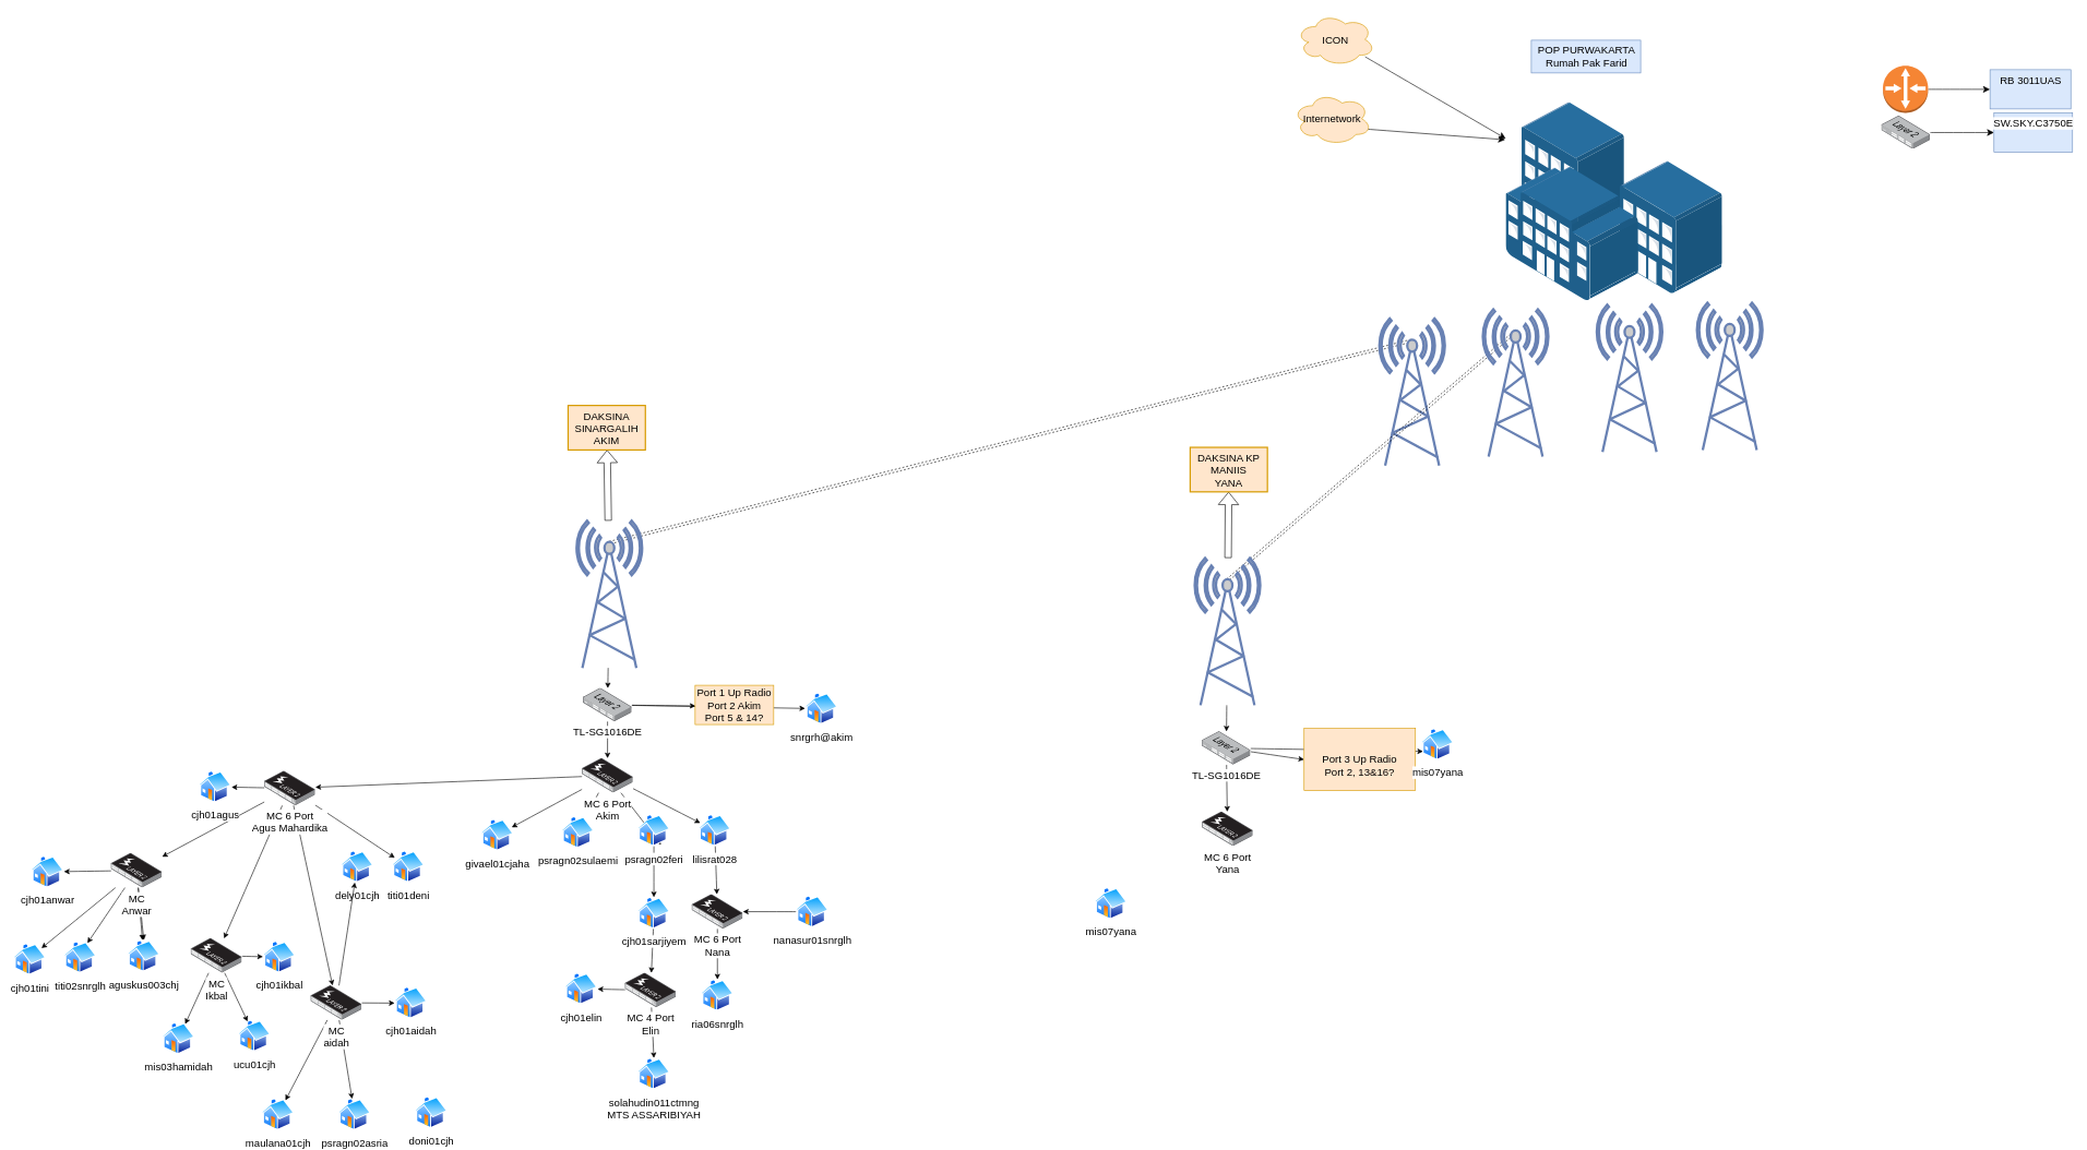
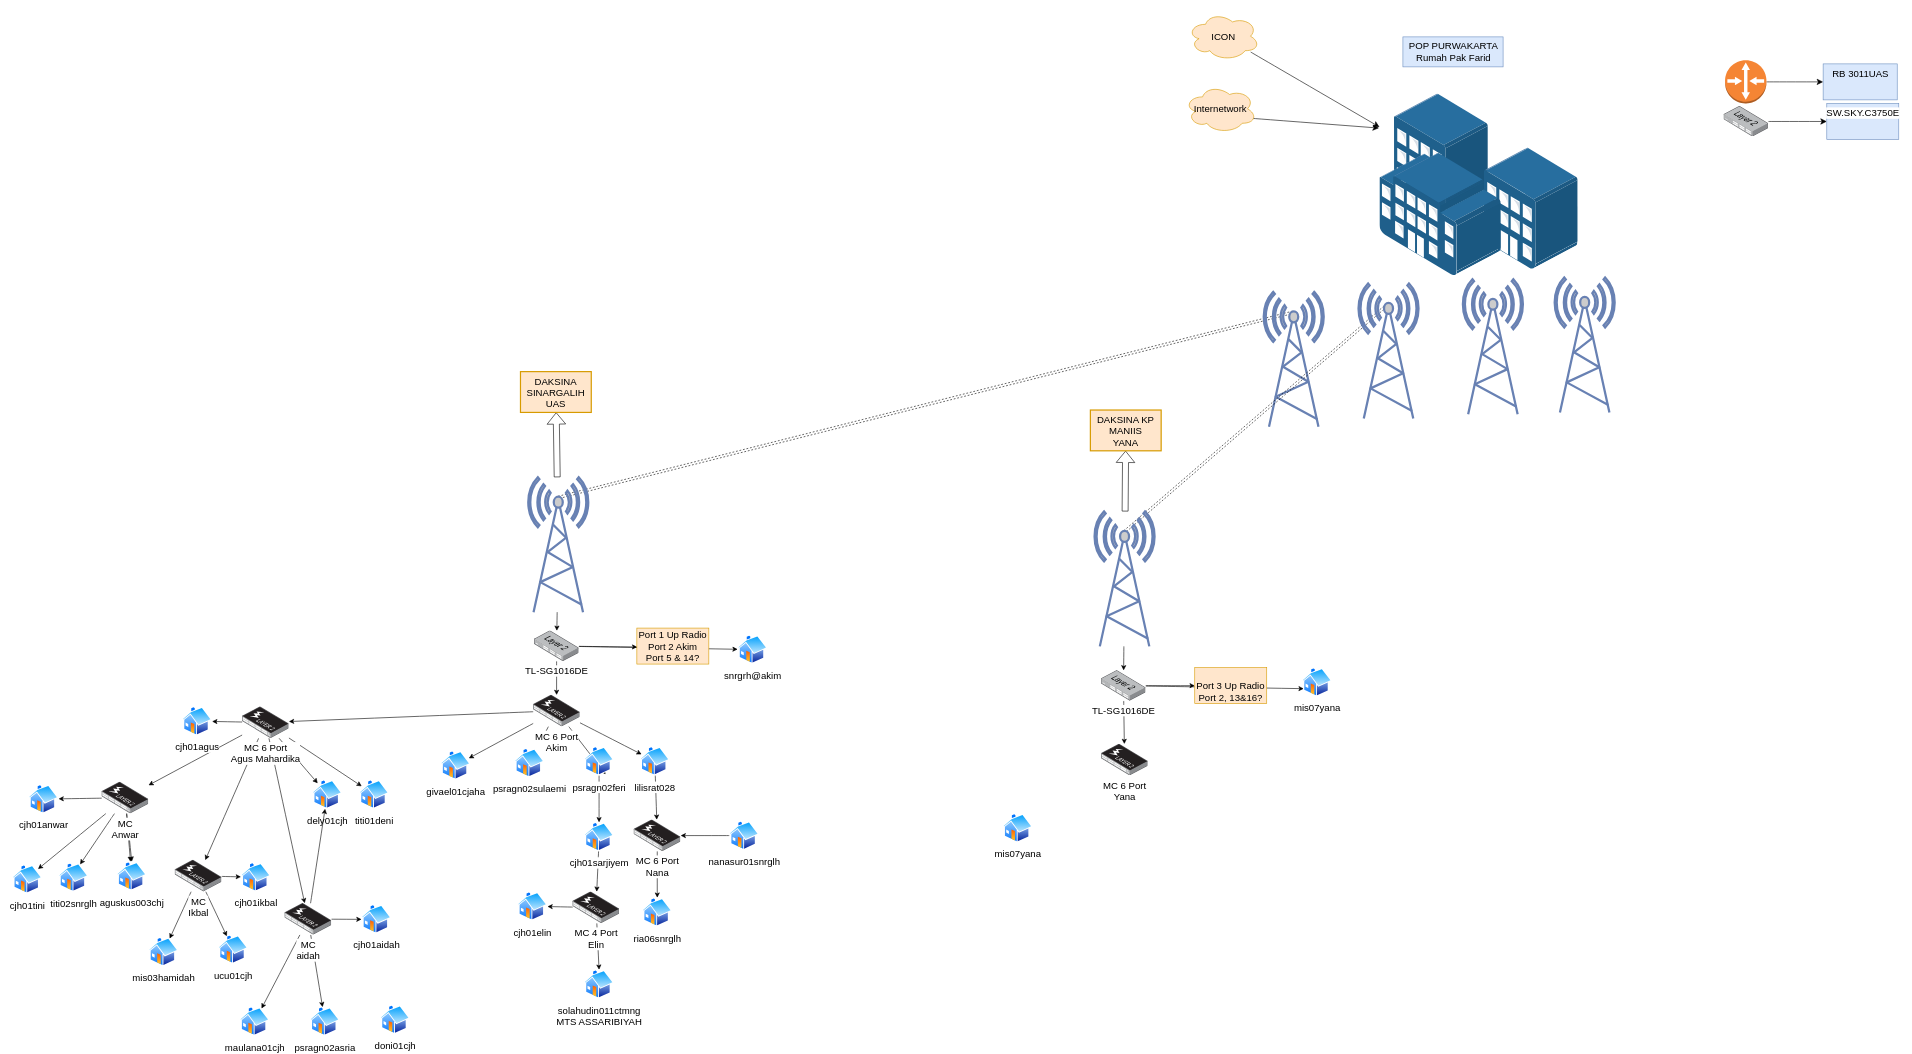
- <mxCell id="23" value="DAKSINA SINARGALIH&lt;br&gt;AKIM" style="whiteSpace=wrap;html=1;fontSize=16;verticalAlign=top;fillColor=#ffe6cc;strokeColor=#d79b00;gradientDirection=north;strokeWidth=2;" vertex="1" parent="1"><mxGeometry x="867" y="619" width="118" height="68" as="geometry" /></mxCell>
+ <mxCell id="23" value="DAKSINA SINARGALIH&lt;br&gt;UAS" style="whiteSpace=wrap;html=1;fontSize=16;verticalAlign=top;fillColor=#ffe6cc;strokeColor=#d79b00;gradientDirection=north;strokeWidth=2;" vertex="1" parent="1"><mxGeometry x="867" y="619" width="118" height="68" as="geometry" /></mxCell>
- <mxCell id="98" value="&lt;div&gt;&lt;br&gt;&lt;/div&gt;&lt;div&gt;Port 3 Up Radio&lt;/div&gt;Port 2, 13&amp;amp;16?" style="rounded=0;whiteSpace=wrap;html=1;fontSize=16;fillColor=#ffe6cc;strokeColor=#d79b00;" vertex="1" parent="1"><mxGeometry x="1991" y="1112.5" width="170" height="95" as="geometry" /></mxCell>
+ <mxCell id="98" value="&lt;div&gt;&lt;br&gt;&lt;/div&gt;&lt;div&gt;Port 3 Up Radio&lt;/div&gt;Port 2, 13&amp;amp;16?" style="rounded=0;whiteSpace=wrap;html=1;fontSize=16;fillColor=#ffe6cc;strokeColor=#d79b00;" vertex="1" parent="1"><mxGeometry x="1991" y="1112.5" width="120" height="60" as="geometry" /></mxCell>
+ <mxCell id="57" style="edgeStyle=none;curved=1;orthogonalLoop=1;jettySize=auto;html=1;fontSize=12;" edge="1" parent="1" source="60" target="64"><mxGeometry relative="1" as="geometry" /></mxCell>
